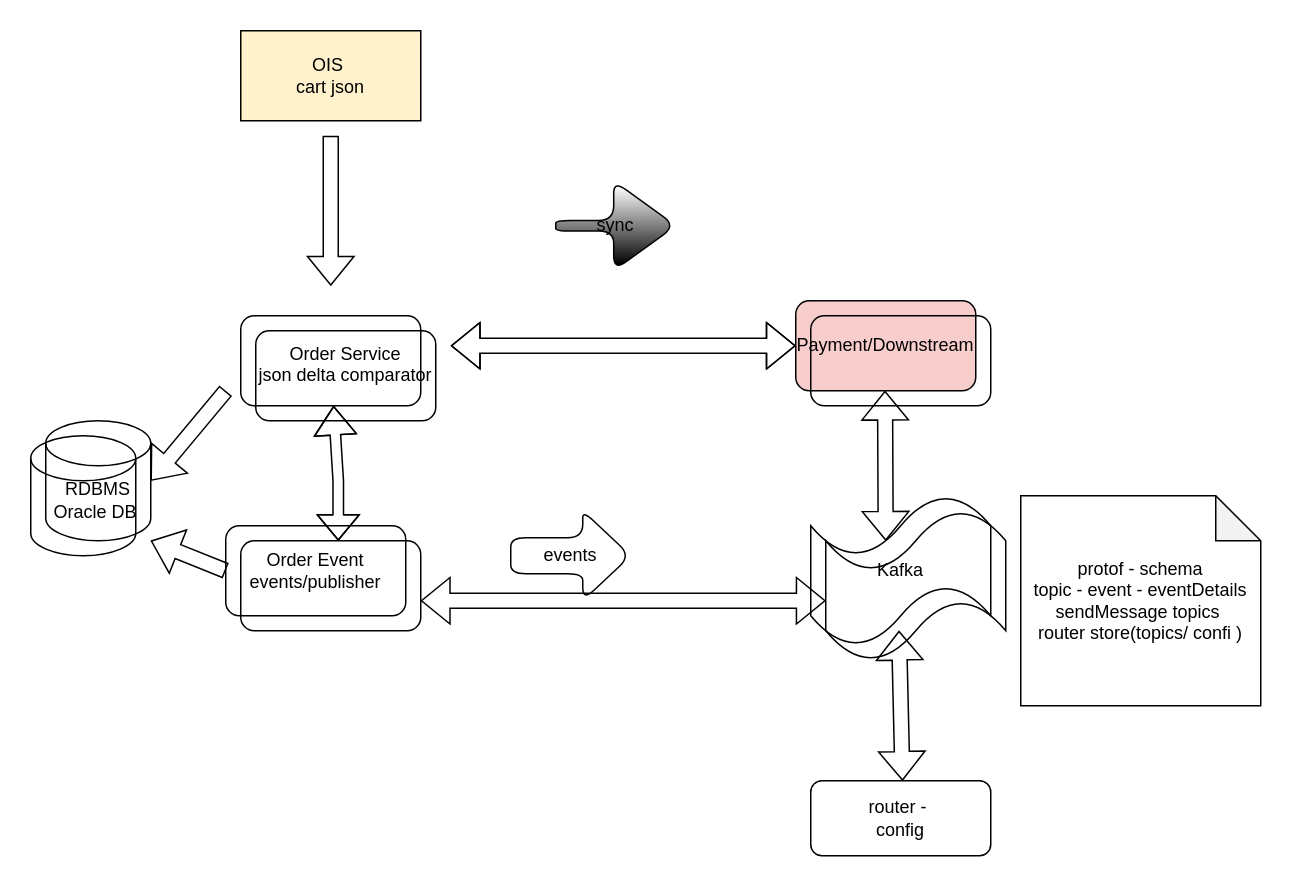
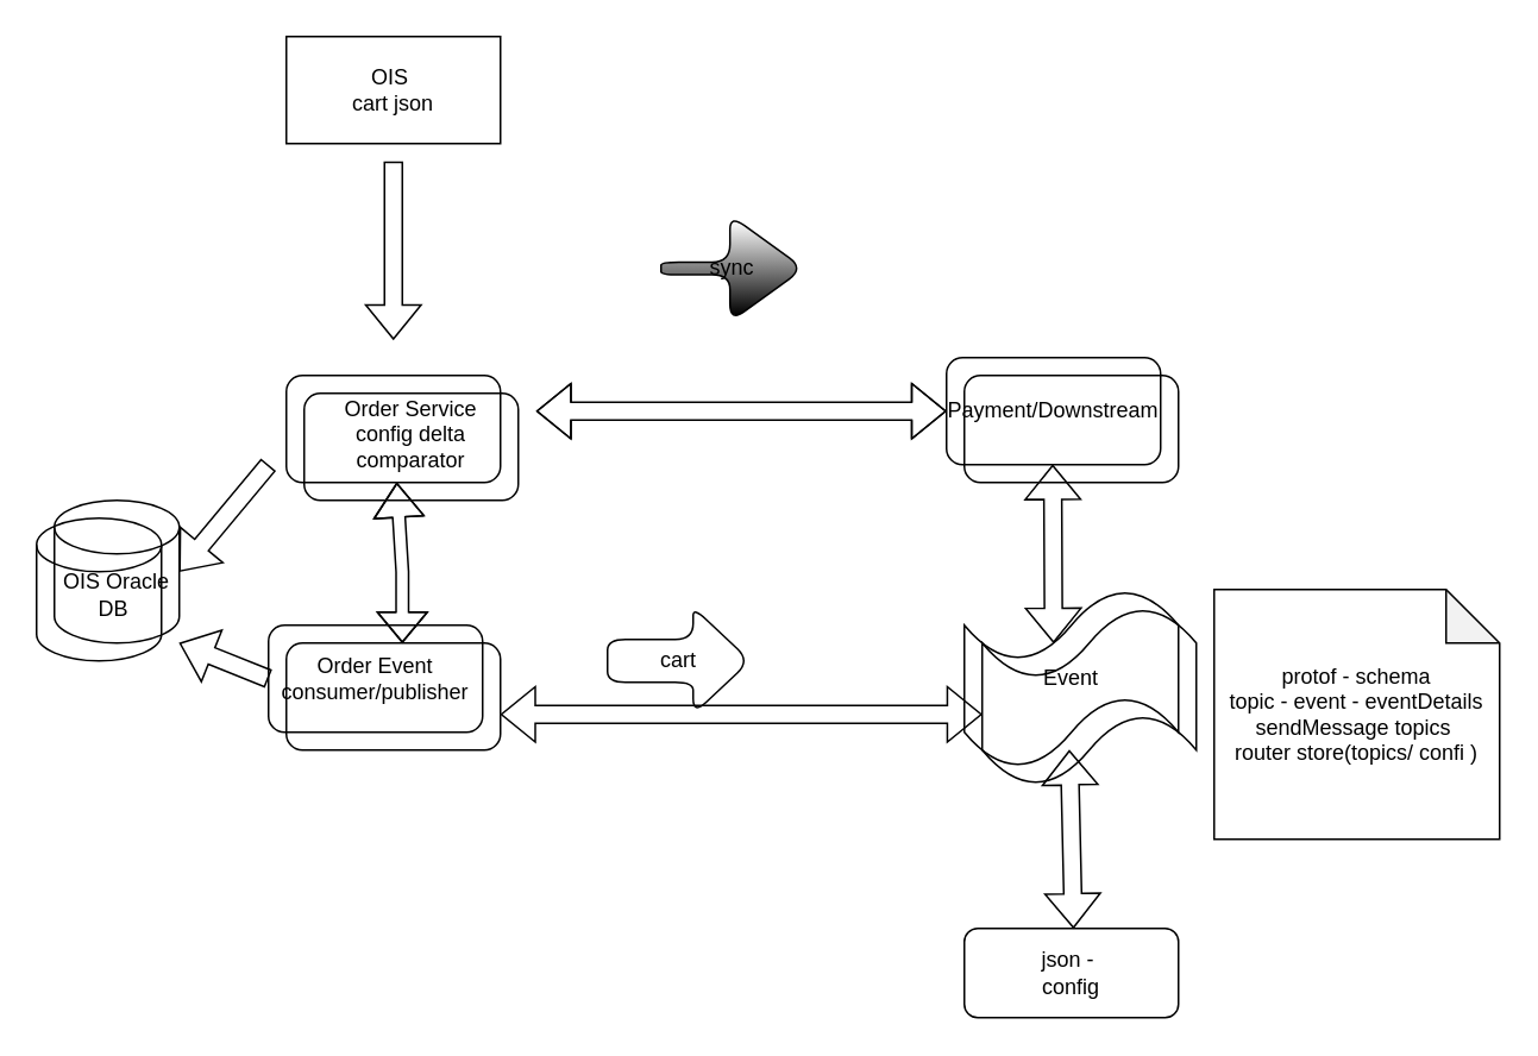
- <mxCell id="24" value="OIS&amp;nbsp;&lt;br&gt;cart json" style="rounded=0;whiteSpace=wrap;html=1;fillColor=#fff2cc;" vertex="1" parent="1"><mxGeometry x="160" y="20" width="120" height="60" as="geometry" /></mxCell>
+ <mxCell id="24" value="OIS&amp;nbsp;&lt;br&gt;cart json" style="rounded=0;whiteSpace=wrap;html=1;" vertex="1" parent="1"><mxGeometry x="160" y="20" width="120" height="60" as="geometry" /></mxCell>
- <mxCell id="5" value="Payment/Downstream" style="whiteSpace=wrap;html=1;rounded=1;fillColor=#f8cecc;" parent="1" vertex="1"><mxGeometry x="530" y="200" width="120" height="60" as="geometry" /></mxCell>
+ <mxCell id="5" value="Payment/Downstream" style="whiteSpace=wrap;html=1;rounded=1;" parent="1" vertex="1"><mxGeometry x="530" y="200" width="120" height="60" as="geometry" /></mxCell>
- <mxCell id="2" value="Order Service&lt;div&gt;json delta comparator&lt;/div&gt;&lt;div&gt;&lt;br&gt;&lt;/div&gt;" style="rounded=1;whiteSpace=wrap;html=1;" parent="1" vertex="1"><mxGeometry x="170" y="220" width="120" height="60" as="geometry" /></mxCell>
+ <mxCell id="2" value="Order Service&lt;div&gt;config delta comparator&lt;/div&gt;&lt;div&gt;&lt;br&gt;&lt;/div&gt;" style="rounded=1;whiteSpace=wrap;html=1;" parent="1" vertex="1"><mxGeometry x="170" y="220" width="120" height="60" as="geometry" /></mxCell>
- <mxCell id="14" value="RDBMS Oracle DB&amp;nbsp;" style="shape=cylinder3;whiteSpace=wrap;html=1;boundedLbl=1;backgroundOutline=1;size=15;" parent="1" vertex="1"><mxGeometry y="280" width="70" height="80" as="geometry" x="30" /></mxCell>
+ <mxCell id="14" value="OIS Oracle DB&amp;nbsp;" style="shape=cylinder3;whiteSpace=wrap;html=1;boundedLbl=1;backgroundOutline=1;size=15;" parent="1" vertex="1"><mxGeometry y="280" width="70" height="80" as="geometry" x="30" /></mxCell>
- <mxCell id="6" value="events" style="shape=singleArrow;whiteSpace=wrap;html=1;arrowWidth=0.4;arrowSize=0.4;rounded=1;" parent="1" vertex="1"><mxGeometry x="340" y="340" width="80" height="60" as="geometry" /></mxCell>
+ <mxCell id="6" value="cart" style="shape=singleArrow;whiteSpace=wrap;html=1;arrowWidth=0.4;arrowSize=0.4;rounded=1;" parent="1" vertex="1"><mxGeometry x="340" y="340" width="80" height="60" as="geometry" /></mxCell>
- <mxCell id="3" value="Order Event&lt;div&gt;events/publisher&lt;/div&gt;" style="rounded=1;whiteSpace=wrap;html=1;" parent="1" vertex="1"><mxGeometry x="150" y="350" width="120" height="60" as="geometry" /></mxCell>
+ <mxCell id="3" value="Order Event&lt;div&gt;consumer/publisher&lt;/div&gt;" style="rounded=1;whiteSpace=wrap;html=1;" parent="1" vertex="1"><mxGeometry x="150" y="350" width="120" height="60" as="geometry" /></mxCell>
- <mxCell id="7" value="Kafka" style="shape=tape;whiteSpace=wrap;html=1;" parent="1" vertex="1"><mxGeometry x="540" y="330" width="120" height="100" as="geometry" /></mxCell>
+ <mxCell id="7" value="Event" style="shape=tape;whiteSpace=wrap;html=1;" parent="1" vertex="1"><mxGeometry x="540" y="330" width="120" height="100" as="geometry" /></mxCell>
- <mxCell id="10" value="router -&amp;nbsp;&lt;div&gt;config&lt;/div&gt;" style="rounded=1;whiteSpace=wrap;html=1;" parent="1" vertex="1"><mxGeometry x="540" y="520" width="120" height="50" as="geometry" /></mxCell>
+ <mxCell id="10" value="json -&amp;nbsp;&lt;div&gt;config&lt;/div&gt;" style="rounded=1;whiteSpace=wrap;html=1;" parent="1" vertex="1"><mxGeometry x="540" y="520" width="120" height="50" as="geometry" /></mxCell>
